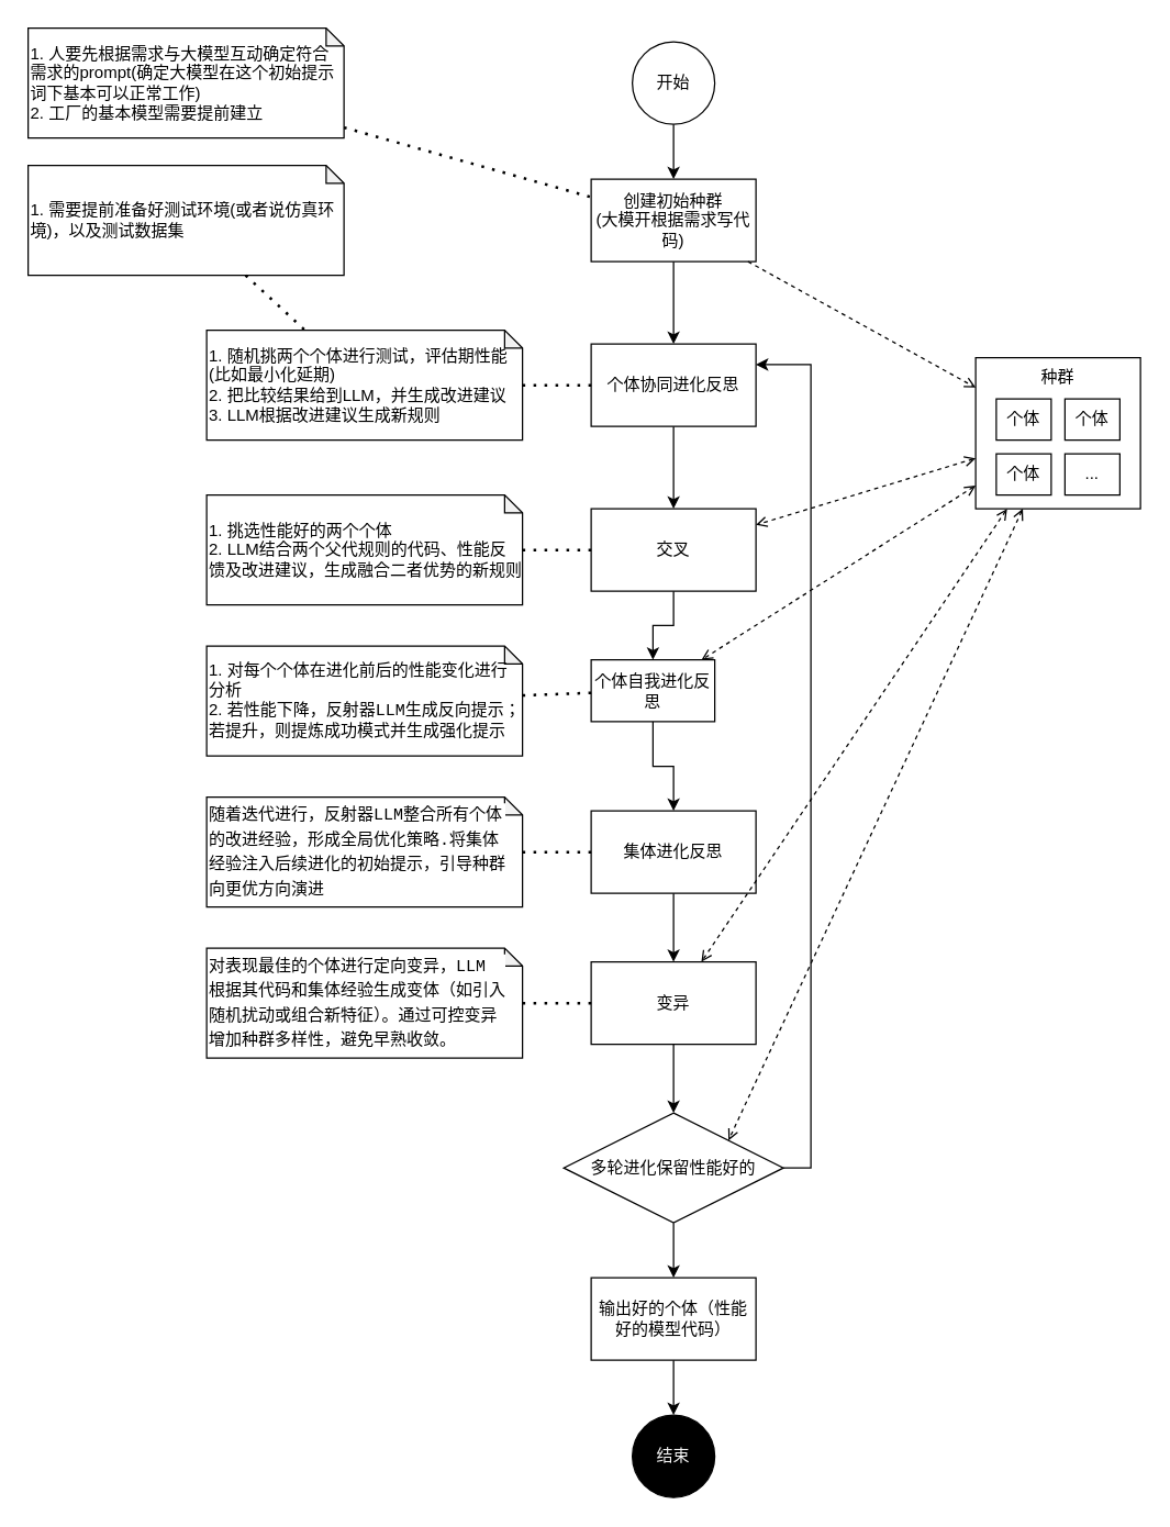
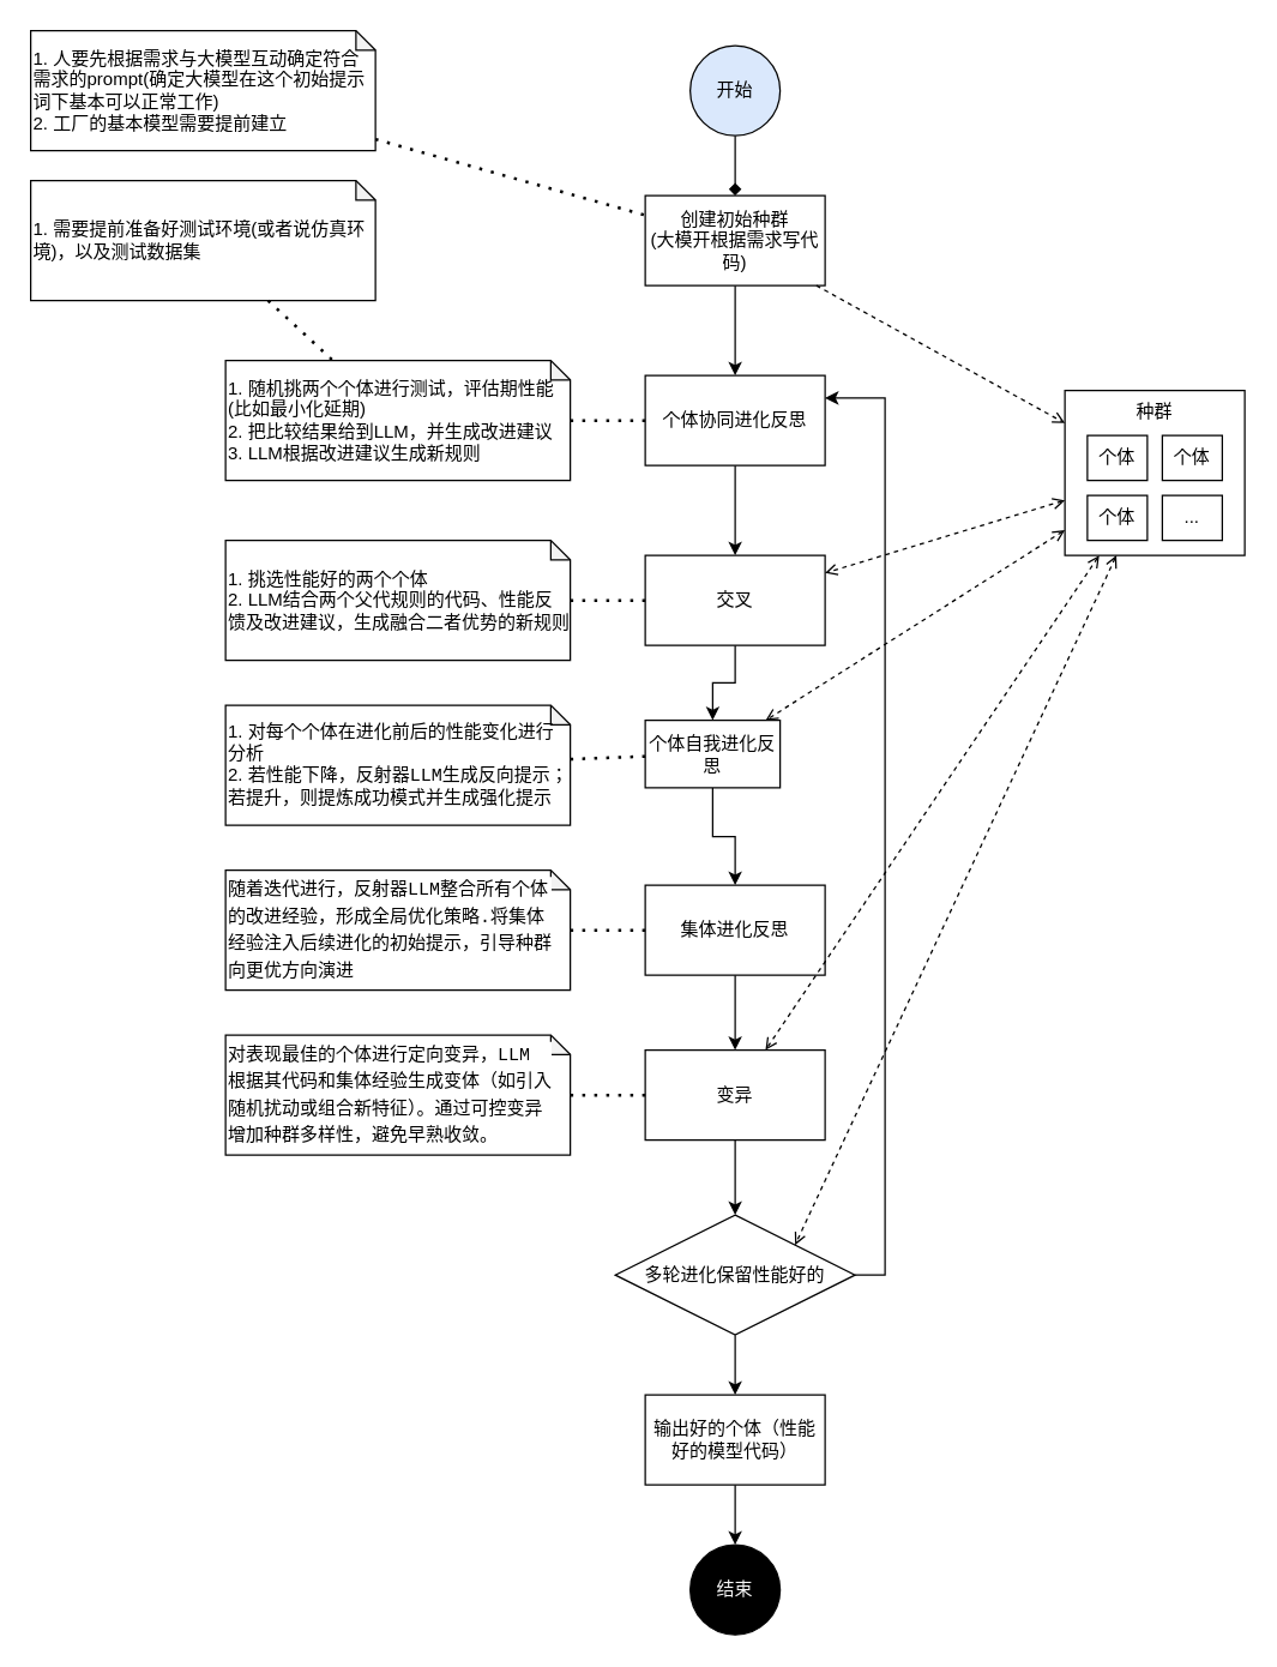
- <mxCell id="41" value="开始" style="ellipse;whiteSpace=wrap;html=1;aspect=fixed;" parent="1" vertex="1"><mxGeometry x="460" y="30" width="60" height="60" as="geometry" /></mxCell>
+ <mxCell id="41" value="开始" style="ellipse;whiteSpace=wrap;html=1;aspect=fixed;fillColor=#dae8fc;" parent="1" vertex="1"><mxGeometry x="460" y="30" width="60" height="60" as="geometry" /></mxCell>
- <mxCell id="40" style="edgeStyle=orthogonalEdgeStyle;rounded=0;orthogonalLoop=1;jettySize=auto;html=1;" parent="1" source="41" target="3" edge="1"><mxGeometry relative="1" as="geometry" /></mxCell>
+ <mxCell id="40" style="edgeStyle=orthogonalEdgeStyle;rounded=0;orthogonalLoop=1;jettySize=auto;html=1;endArrow=diamond;" parent="1" source="41" target="3" edge="1"><mxGeometry relative="1" as="geometry" /></mxCell>
